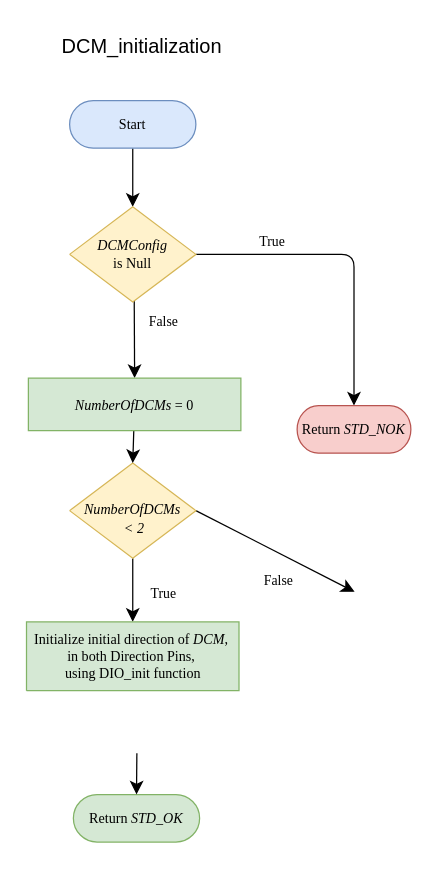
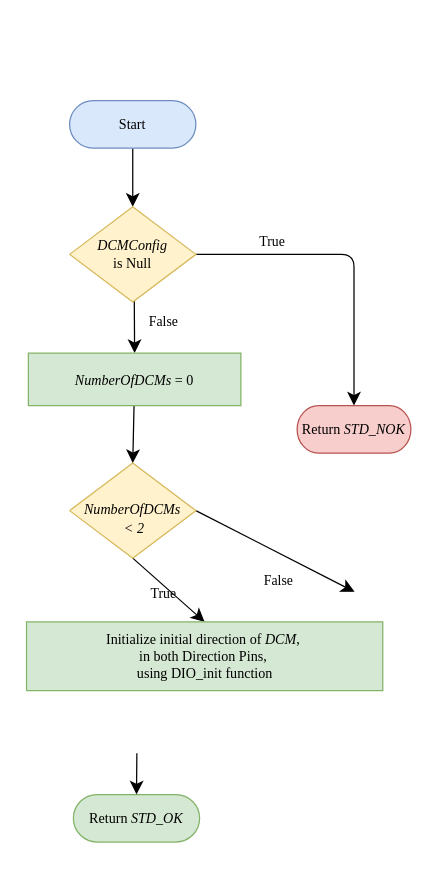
- <mxCell id="2" value="DCM_initialization" style="text;whiteSpace=wrap;html=1;fontSize=16;" vertex="1" parent="1"><mxGeometry x="47" y="20" width="145" height="41" as="geometry" /></mxCell>
- <mxCell id="23" value="&lt;p style=&quot;line-height: 80%;&quot;&gt;&lt;font face=&quot;Calibri&quot; style=&quot;font-size: 11.29px;&quot;&gt;&lt;i&gt;NumberOfDCMs&lt;/i&gt; = 0&lt;/font&gt;&lt;/p&gt;" style="rounded=0;whiteSpace=wrap;html=1;fontSize=16;fillColor=#d5e8d4;strokeColor=#82b366;" vertex="1" parent="1"><mxGeometry x="22" y="302" width="170" height="42" as="geometry" /></mxCell>
+ <mxCell id="23" value="&lt;p style=&quot;line-height: 80%;&quot;&gt;&lt;font face=&quot;Calibri&quot; style=&quot;font-size: 11.29px;&quot;&gt;&lt;i&gt;NumberOfDCMs&lt;/i&gt; = 0&lt;/font&gt;&lt;/p&gt;" style="rounded=0;whiteSpace=wrap;html=1;fontSize=16;fillColor=#d5e8d4;strokeColor=#82b366;" vertex="1" parent="1"><mxGeometry x="22" y="282" width="170" height="42" as="geometry" /></mxCell>
- <mxCell id="24" value="&lt;div style=&quot;font-size: 11.29px;&quot;&gt;Initialize initial direction of &lt;i&gt;DCM&lt;/i&gt;,&amp;nbsp;&lt;/div&gt;&lt;div style=&quot;font-size: 11.29px;&quot;&gt;in both Direction Pins,&amp;nbsp;&lt;/div&gt;&lt;div style=&quot;font-size: 11.29px;&quot;&gt;using DIO_init function&lt;br&gt;&lt;/div&gt;" style="verticalAlign=middle;align=center;overflow=width;vsdxID=274;fillColor=#d5e8d4;shape=stencil(nZBLDoAgDERP0z3SIyjew0SURgSD+Lu9kMZoXLhwN9O+tukAlrNpJg1SzDH4QW/URgNYgZTkjA4UkwJUgGXng+6DX1zLfmoymdXo17xh5zmRJ6Q42BWCfc2oJfdAr+Yv+AP9Cb7OJ3H/2JG1HNGz/84klThPVCc=);strokeColor=#82b366;spacingTop=-1;spacingBottom=-1;spacingLeft=-1;spacingRight=-1;points=[[0,0.5,0],[1,0.5,0],[0.5,1,0],[0.5,0,0]];labelBackgroundColor=none;rounded=1;html=1;whiteSpace=wrap;fontFamily=Calibri;" vertex="1" parent="1"><mxGeometry x="20.5" y="497" width="170" height="55" as="geometry" /></mxCell>
+ <mxCell id="24" value="&lt;div style=&quot;font-size: 11.29px;&quot;&gt;Initialize initial direction of &lt;i&gt;DCM&lt;/i&gt;,&amp;nbsp;&lt;/div&gt;&lt;div style=&quot;font-size: 11.29px;&quot;&gt;in both Direction Pins,&amp;nbsp;&lt;/div&gt;&lt;div style=&quot;font-size: 11.29px;&quot;&gt;using DIO_init function&lt;br&gt;&lt;/div&gt;" style="verticalAlign=middle;align=center;overflow=width;vsdxID=274;fillColor=#d5e8d4;shape=stencil(nZBLDoAgDERP0z3SIyjew0SURgSD+Lu9kMZoXLhwN9O+tukAlrNpJg1SzDH4QW/URgNYgZTkjA4UkwJUgGXng+6DX1zLfmoymdXo17xh5zmRJ6Q42BWCfc2oJfdAr+Yv+AP9Cb7OJ3H/2JG1HNGz/84klThPVCc=);strokeColor=#82b366;spacingTop=-1;spacingBottom=-1;spacingLeft=-1;spacingRight=-1;points=[[0,0.5,0],[1,0.5,0],[0.5,1,0],[0.5,0,0]];labelBackgroundColor=none;rounded=1;html=1;whiteSpace=wrap;fontFamily=Calibri;" vertex="1" parent="1"><mxGeometry x="20.5" y="497" width="285" height="55" as="geometry" /></mxCell>
